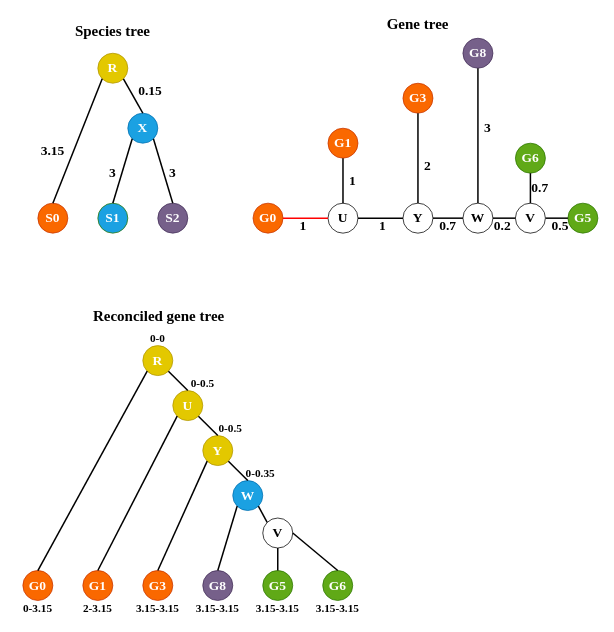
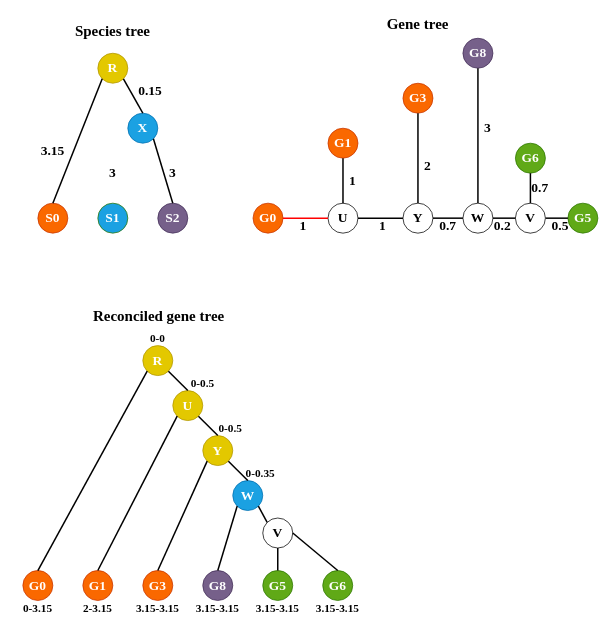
- <mxCell id="8" value="" style="endArrow=none;html=1;fontFamily=Times New Roman;fontSize=18;exitX=0;exitY=1;exitDx=0;exitDy=0;entryX=0.5;entryY=0;entryDx=0;entryDy=0;strokeWidth=2;" edge="1" parent="1" source="5" target="3"><mxGeometry width="50" height="50" relative="1" as="geometry"><mxPoint x="240" y="280" as="sourcePoint" /><mxPoint x="214.142" y="194.142" as="targetPoint" /></mxGeometry></mxCell>
